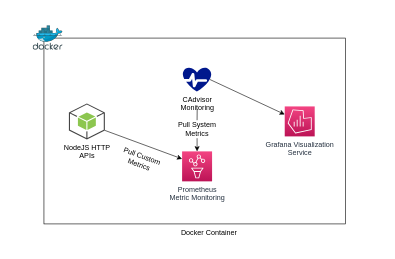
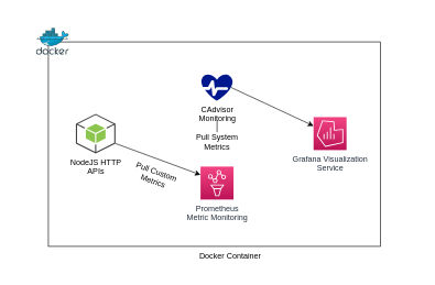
- <mxCell id="11" value="" style="endArrow=classic;html=1;rounded=0;entryX=0.5;entryY=0;entryDx=0;entryDy=0;entryPerimeter=0;startArrow=none;" edge="1" parent="1" source="12" target="7"><mxGeometry width="50" height="50" relative="1" as="geometry"><mxPoint x="328" y="182" as="sourcePoint" /><mxPoint x="374" y="162" as="targetPoint" /></mxGeometry></mxCell>
